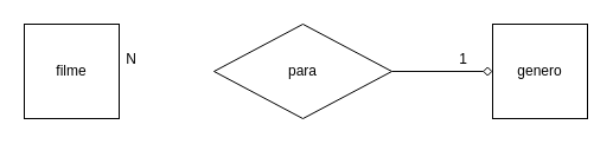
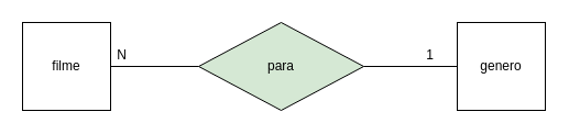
+ <mxCell id="2" style="edgeStyle=orthogonalEdgeStyle;rounded=0;orthogonalLoop=1;jettySize=auto;html=1;endArrow=none;endFill=0;" edge="1" parent="1" source="3" target="6"><mxGeometry relative="1" as="geometry" /></mxCell>
- <mxCell id="6" value="para" style="rhombus;whiteSpace=wrap;html=1;" vertex="1" parent="1"><mxGeometry x="180" y="20" width="150" height="80" as="geometry" /></mxCell>
+ <mxCell id="6" value="para" style="rhombus;whiteSpace=wrap;html=1;fillColor=#d5e8d4;" vertex="1" parent="1"><mxGeometry x="180" y="20" width="150" height="80" as="geometry" /></mxCell>
- <mxCell id="5" style="edgeStyle=orthogonalEdgeStyle;rounded=0;orthogonalLoop=1;jettySize=auto;html=1;endArrow=diamond;endFill=0;" edge="1" parent="1" source="6" target="4"><mxGeometry relative="1" as="geometry" /></mxCell>
+ <mxCell id="5" style="edgeStyle=orthogonalEdgeStyle;rounded=0;orthogonalLoop=1;jettySize=auto;html=1;endArrow=none;endFill=0;" edge="1" parent="1" source="6" target="4"><mxGeometry relative="1" as="geometry" /></mxCell>
